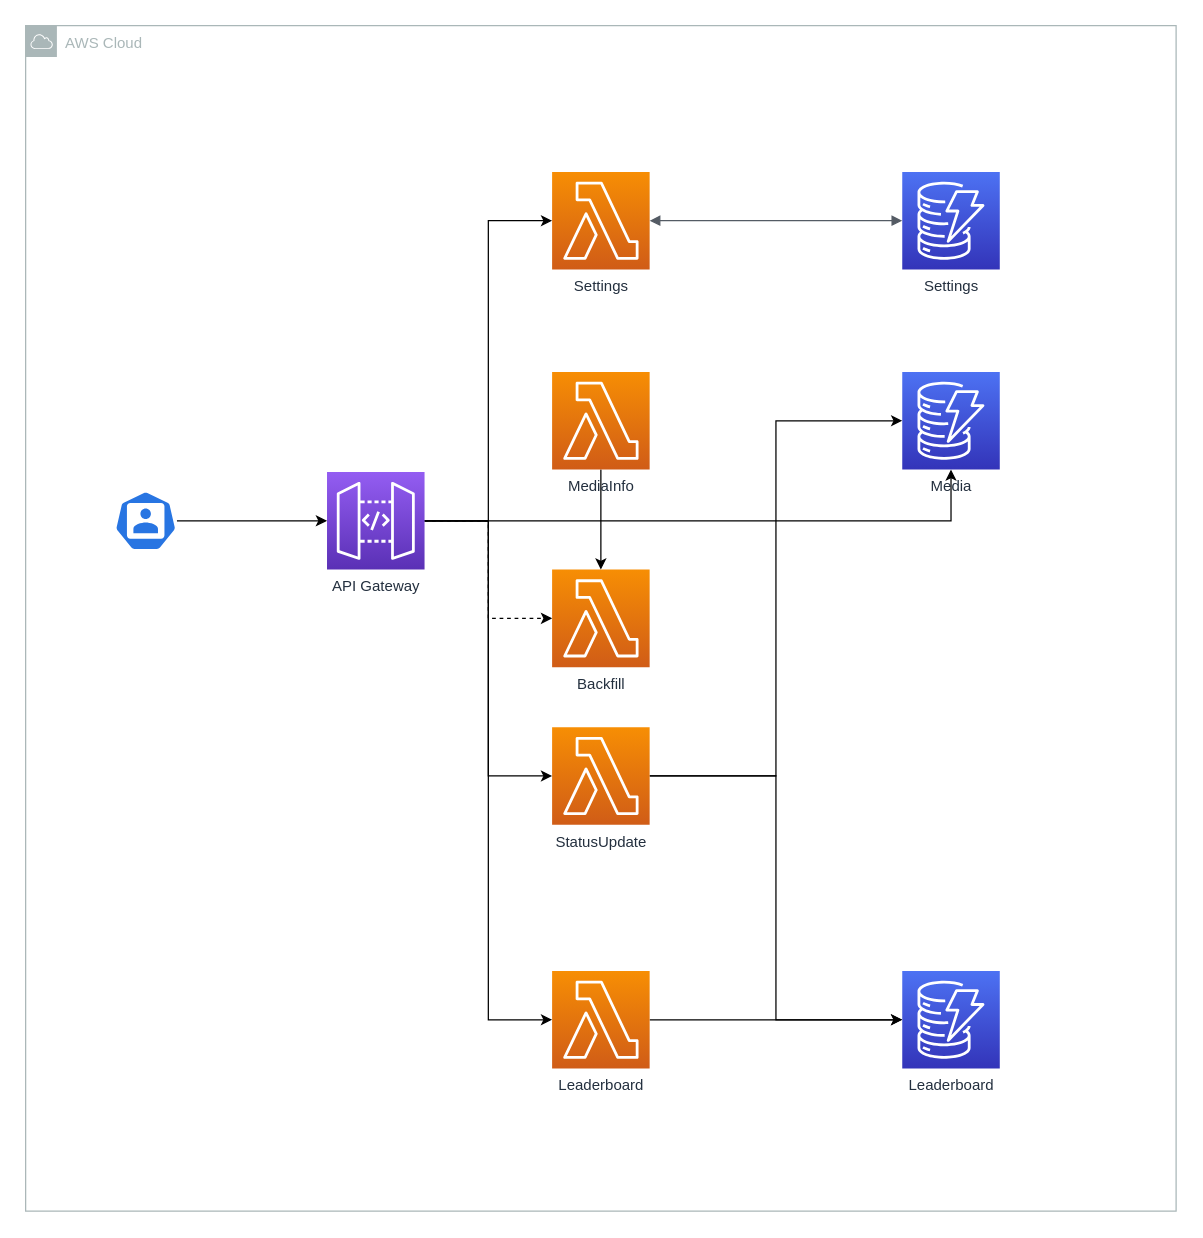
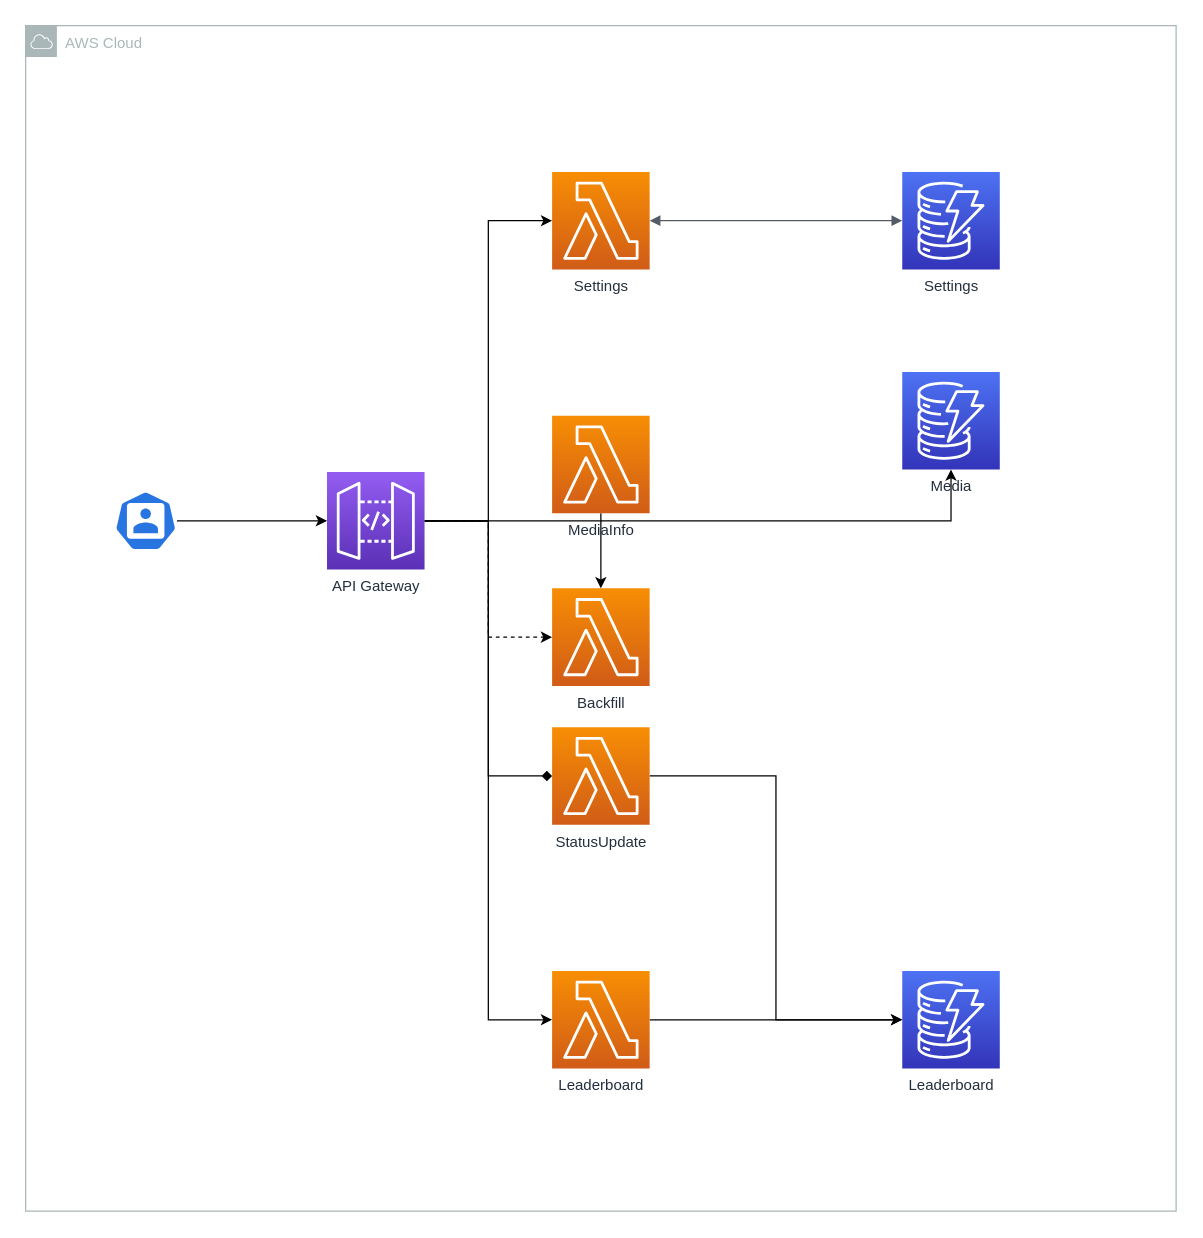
- <mxCell id="17" value="MediaInfo" style="sketch=0;points=[[0,0,0],[0.25,0,0],[0.5,0,0],[0.75,0,0],[1,0,0],[0,1,0],[0.25,1,0],[0.5,1,0],[0.75,1,0],[1,1,0],[0,0.25,0],[0,0.5,0],[0,0.75,0],[1,0.25,0],[1,0.5,0],[1,0.75,0]];outlineConnect=0;fontColor=#232F3E;gradientColor=#F78E04;gradientDirection=north;fillColor=#D05C17;strokeColor=#ffffff;dashed=0;verticalLabelPosition=bottom;verticalAlign=top;align=center;html=1;fontSize=12;fontStyle=0;aspect=fixed;shape=mxgraph.aws4.resourceIcon;resIcon=mxgraph.aws4.lambda;" vertex="1" parent="1"><mxGeometry x="441" y="297" width="78" height="78" as="geometry" /></mxCell>
+ <mxCell id="17" value="MediaInfo" style="sketch=0;points=[[0,0,0],[0.25,0,0],[0.5,0,0],[0.75,0,0],[1,0,0],[0,1,0],[0.25,1,0],[0.5,1,0],[0.75,1,0],[1,1,0],[0,0.25,0],[0,0.5,0],[0,0.75,0],[1,0.25,0],[1,0.5,0],[1,0.75,0]];outlineConnect=0;fontColor=#232F3E;gradientColor=#F78E04;gradientDirection=north;fillColor=#D05C17;strokeColor=#ffffff;dashed=0;verticalLabelPosition=bottom;verticalAlign=top;align=center;html=1;fontSize=12;fontStyle=0;aspect=fixed;shape=mxgraph.aws4.resourceIcon;resIcon=mxgraph.aws4.lambda;" vertex="1" parent="1"><mxGeometry x="441" y="332" width="78" height="78" as="geometry" /></mxCell>
- <mxCell id="12" style="edgeStyle=orthogonalEdgeStyle;rounded=0;orthogonalLoop=1;jettySize=auto;html=1;entryX=0;entryY=0.5;entryDx=0;entryDy=0;entryPerimeter=0;" edge="1" parent="1" source="14" target="21"><mxGeometry relative="1" as="geometry" /></mxCell>
- <mxCell id="11" value="Backfill" style="sketch=0;points=[[0,0,0],[0.25,0,0],[0.5,0,0],[0.75,0,0],[1,0,0],[0,1,0],[0.25,1,0],[0.5,1,0],[0.75,1,0],[1,1,0],[0,0.25,0],[0,0.5,0],[0,0.75,0],[1,0.25,0],[1,0.5,0],[1,0.75,0]];outlineConnect=0;fontColor=#232F3E;gradientColor=#F78E04;gradientDirection=north;fillColor=#D05C17;strokeColor=#ffffff;dashed=0;verticalLabelPosition=bottom;verticalAlign=top;align=center;html=1;fontSize=12;fontStyle=0;aspect=fixed;shape=mxgraph.aws4.resourceIcon;resIcon=mxgraph.aws4.lambda;" vertex="1" parent="1"><mxGeometry x="441" y="455" width="78" height="78" as="geometry" /></mxCell>
+ <mxCell id="11" value="Backfill" style="sketch=0;points=[[0,0,0],[0.25,0,0],[0.5,0,0],[0.75,0,0],[1,0,0],[0,1,0],[0.25,1,0],[0.5,1,0],[0.75,1,0],[1,1,0],[0,0.25,0],[0,0.5,0],[0,0.75,0],[1,0.25,0],[1,0.5,0],[1,0.75,0]];outlineConnect=0;fontColor=#232F3E;gradientColor=#F78E04;gradientDirection=north;fillColor=#D05C17;strokeColor=#ffffff;dashed=0;verticalLabelPosition=bottom;verticalAlign=top;align=center;html=1;fontSize=12;fontStyle=0;aspect=fixed;shape=mxgraph.aws4.resourceIcon;resIcon=mxgraph.aws4.lambda;" vertex="1" parent="1"><mxGeometry x="441" y="470" width="78" height="78" as="geometry" /></mxCell>
- <mxCell id="7" style="edgeStyle=orthogonalEdgeStyle;rounded=0;orthogonalLoop=1;jettySize=auto;html=1;entryX=0;entryY=0.5;entryDx=0;entryDy=0;entryPerimeter=0;" edge="1" parent="1" source="10" target="14"><mxGeometry relative="1" as="geometry" /></mxCell>
+ <mxCell id="7" style="edgeStyle=orthogonalEdgeStyle;rounded=0;orthogonalLoop=1;jettySize=auto;html=1;entryX=0;entryY=0.5;entryDx=0;entryDy=0;entryPerimeter=0;endArrow=diamond;" edge="1" parent="1" source="10" target="14"><mxGeometry relative="1" as="geometry" /></mxCell>
